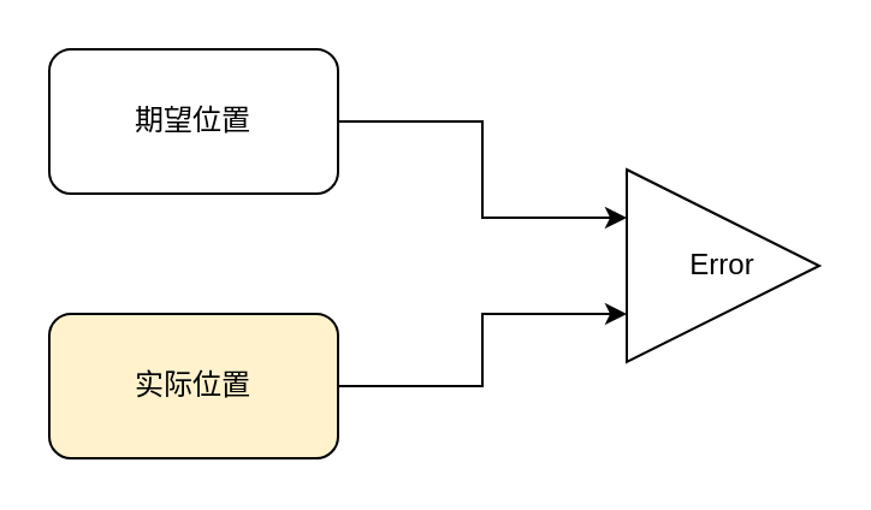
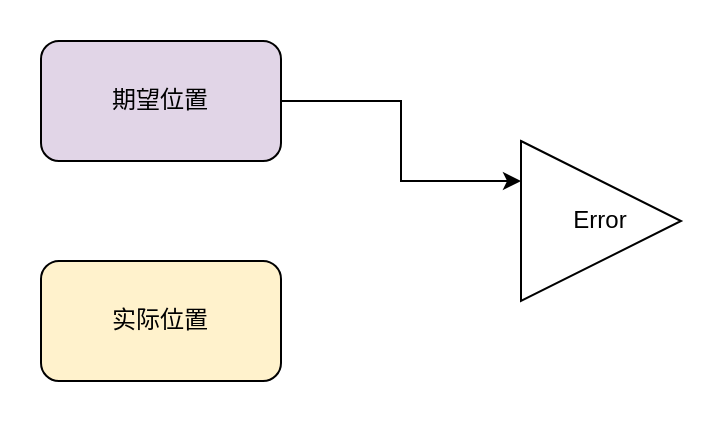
- <mxCell id="3" value="期望位置" style="rounded=1;whiteSpace=wrap;html=1;" vertex="1" parent="1"><mxGeometry x="20" y="20" width="120" height="60" as="geometry" /></mxCell>
+ <mxCell id="3" value="期望位置" style="rounded=1;whiteSpace=wrap;html=1;fillColor=#e1d5e7;" vertex="1" parent="1"><mxGeometry x="20" y="20" width="120" height="60" as="geometry" /></mxCell>
- <mxCell id="4" style="edgeStyle=orthogonalEdgeStyle;rounded=0;orthogonalLoop=1;jettySize=auto;html=1;entryX=0;entryY=0.75;entryDx=0;entryDy=0;" edge="1" parent="1" source="5" target="6"><mxGeometry relative="1" as="geometry" /></mxCell>
